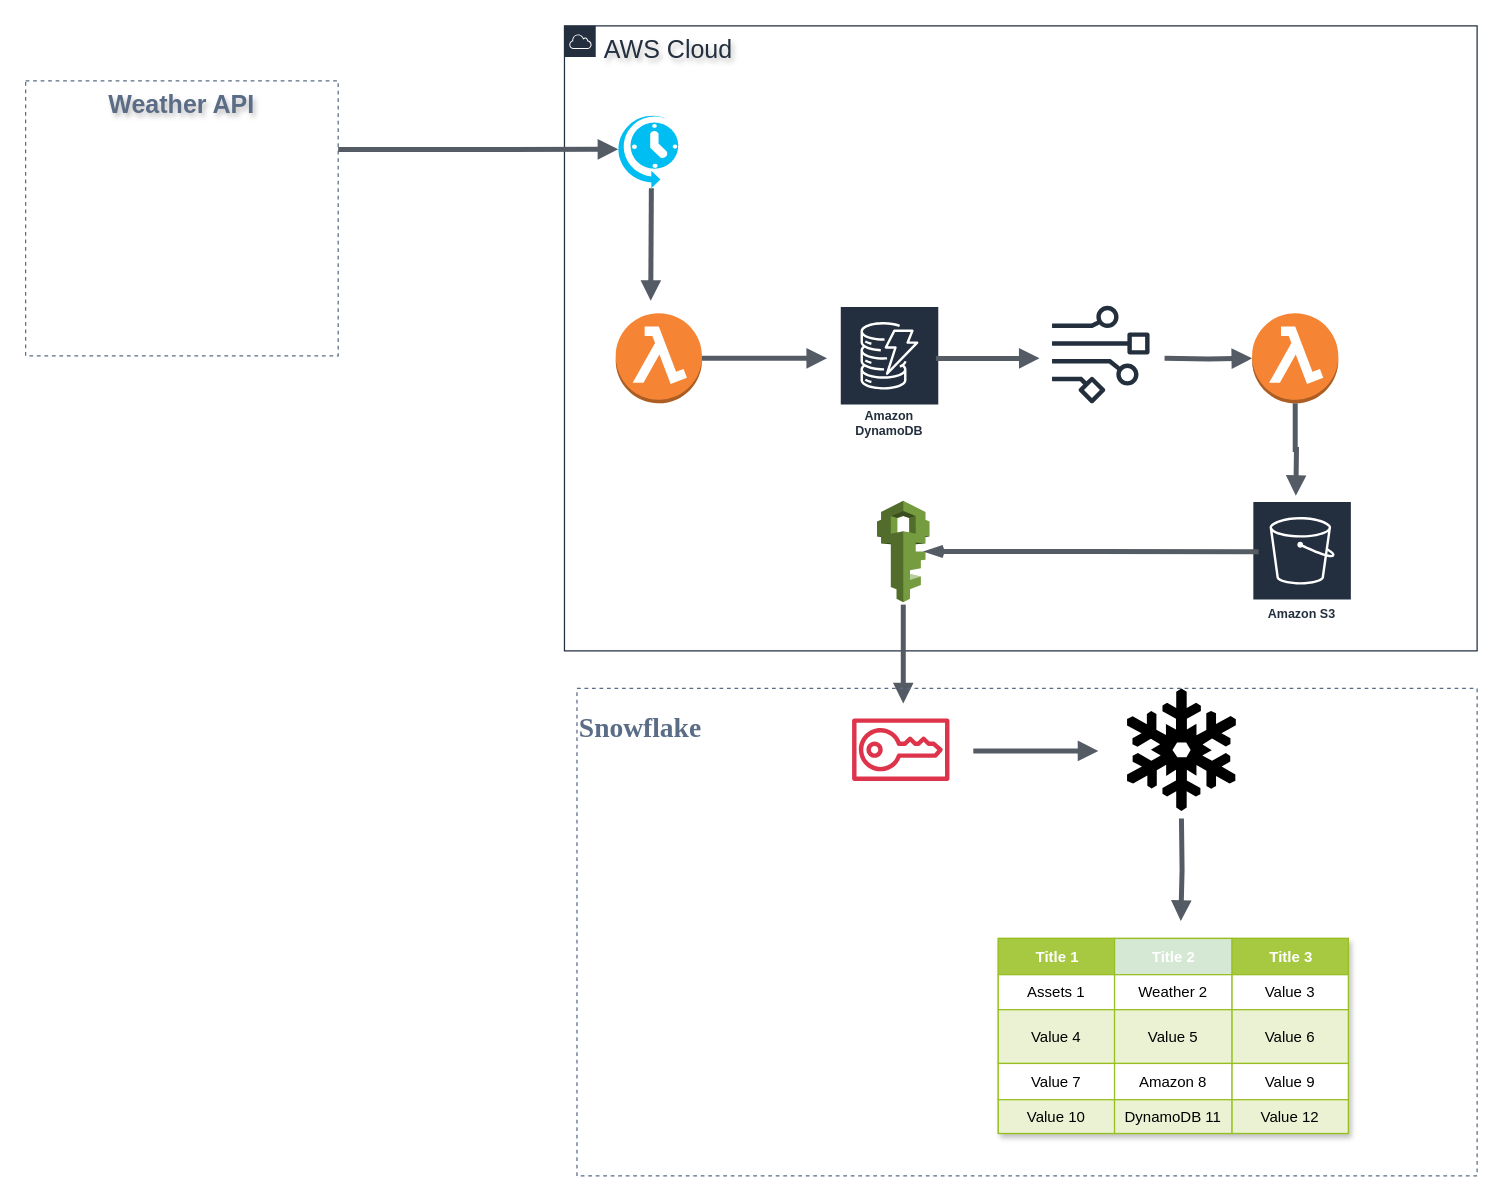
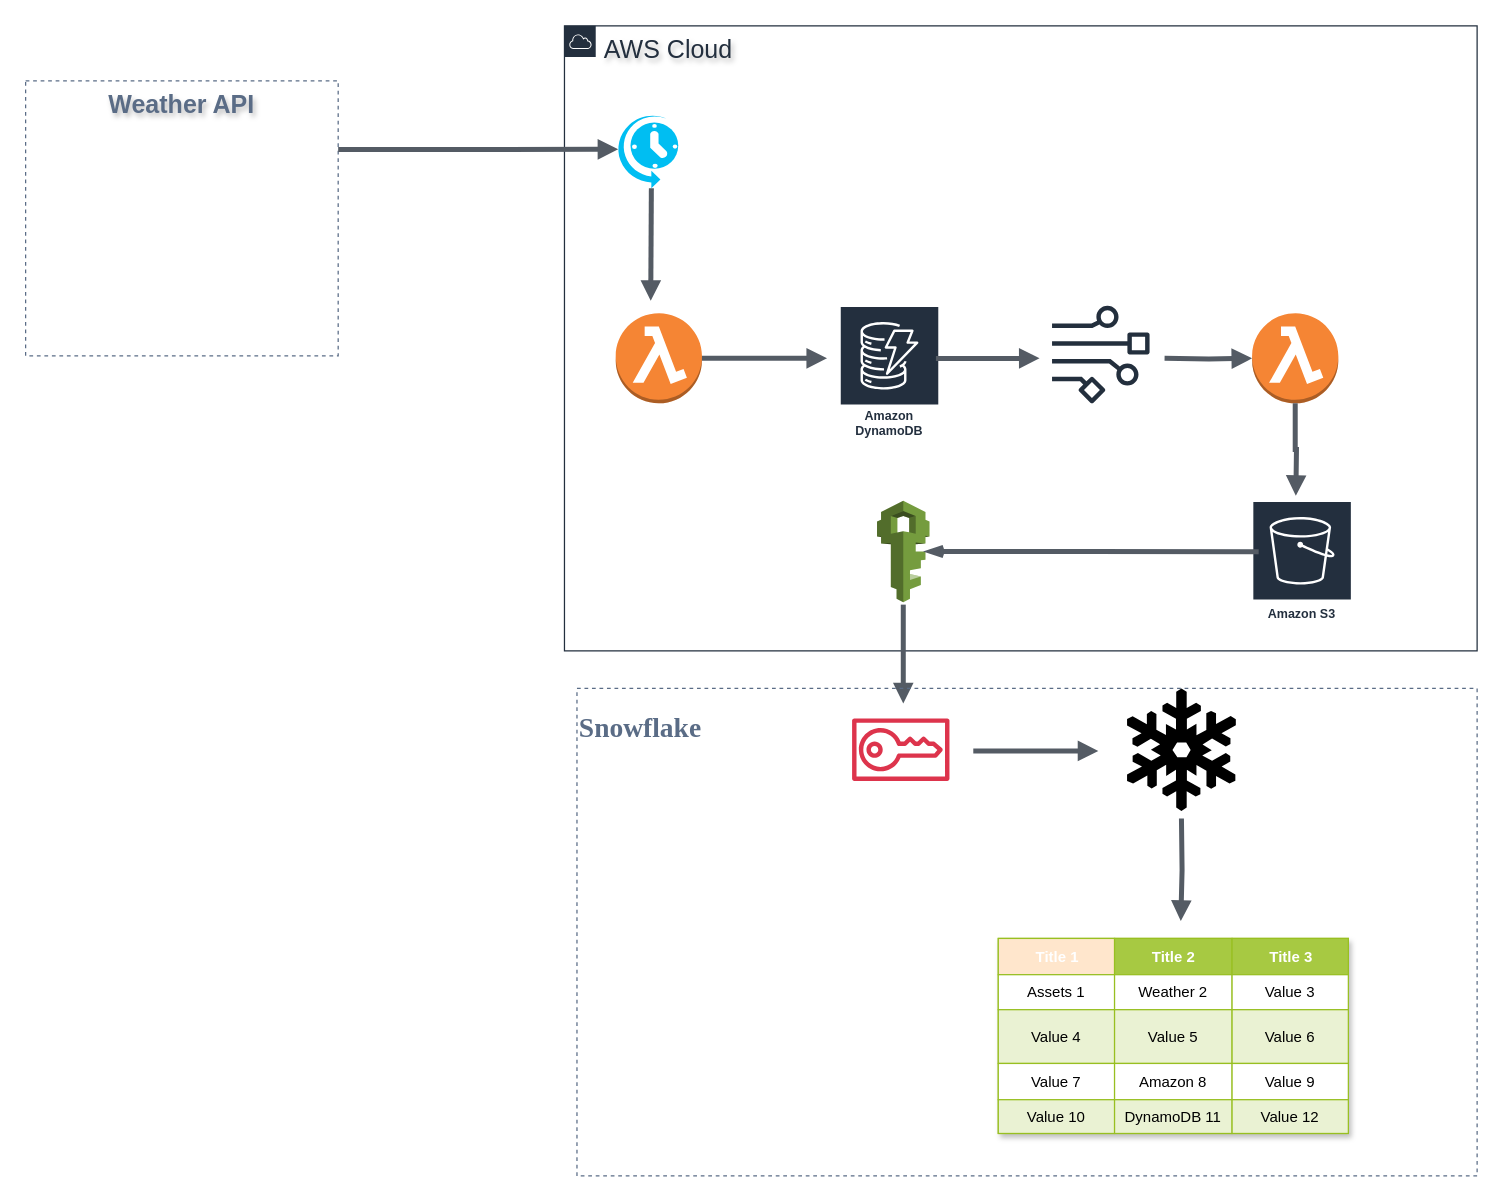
- <mxCell id="13" value="Title 1" style="connectable=0;recursiveResize=0;strokeColor=inherit;fillColor=#A7C942;align=center;fontStyle=1;fontColor=#FFFFFF;html=1;" vertex="1" parent="12"><mxGeometry width="93" height="29" as="geometry"><mxRectangle width="93" height="29" as="alternateBounds" /></mxGeometry></mxCell>
+ <mxCell id="13" value="Title 1" style="connectable=0;recursiveResize=0;strokeColor=inherit;fillColor=#ffe6cc;align=center;fontStyle=1;fontColor=#FFFFFF;html=1;" vertex="1" parent="12"><mxGeometry width="93" height="29" as="geometry"><mxRectangle width="93" height="29" as="alternateBounds" /></mxGeometry></mxCell>
- <mxCell id="14" value="Title 2" style="connectable=0;recursiveResize=0;strokeColor=inherit;fillColor=#d5e8d4;align=center;fontStyle=1;fontColor=#FFFFFF;html=1;" vertex="1" parent="12"><mxGeometry x="93" width="94" height="29" as="geometry"><mxRectangle width="94" height="29" as="alternateBounds" /></mxGeometry></mxCell>
+ <mxCell id="14" value="Title 2" style="connectable=0;recursiveResize=0;strokeColor=inherit;fillColor=#A7C942;align=center;fontStyle=1;fontColor=#FFFFFF;html=1;" vertex="1" parent="12"><mxGeometry x="93" width="94" height="29" as="geometry"><mxRectangle width="94" height="29" as="alternateBounds" /></mxGeometry></mxCell>
